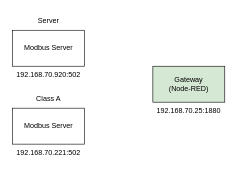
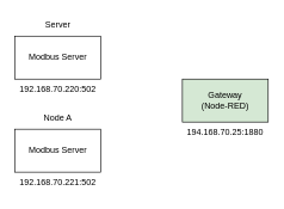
- <mxCell id="5" value="192.168.70.920:502" style="text;html=1;align=center;verticalAlign=middle;whiteSpace=wrap;rounded=0;" vertex="1" parent="1"><mxGeometry x="50" y="110" width="60" height="30" as="geometry" /></mxCell>
+ <mxCell id="5" value="192.168.70.220:502" style="text;html=1;align=center;verticalAlign=middle;whiteSpace=wrap;rounded=0;" vertex="1" parent="1"><mxGeometry x="50" y="110" width="60" height="30" as="geometry" /></mxCell>
- <mxCell id="7" value="Class A" style="text;html=1;align=center;verticalAlign=middle;whiteSpace=wrap;rounded=0;" vertex="1" parent="1"><mxGeometry x="50" y="150" width="60" height="30" as="geometry" /></mxCell>
+ <mxCell id="7" value="Node A" style="text;html=1;align=center;verticalAlign=middle;whiteSpace=wrap;rounded=0;" vertex="1" parent="1"><mxGeometry x="50" y="150" width="60" height="30" as="geometry" /></mxCell>
- <mxCell id="9" value="192.168.70.25:1880" style="text;html=1;align=center;verticalAlign=middle;whiteSpace=wrap;rounded=0;" vertex="1" parent="1"><mxGeometry x="284" y="170" width="60" height="30" as="geometry" /></mxCell>
+ <mxCell id="9" value="194.168.70.25:1880" style="text;html=1;align=center;verticalAlign=middle;whiteSpace=wrap;rounded=0;" vertex="1" parent="1"><mxGeometry x="284" y="170" width="60" height="30" as="geometry" /></mxCell>
